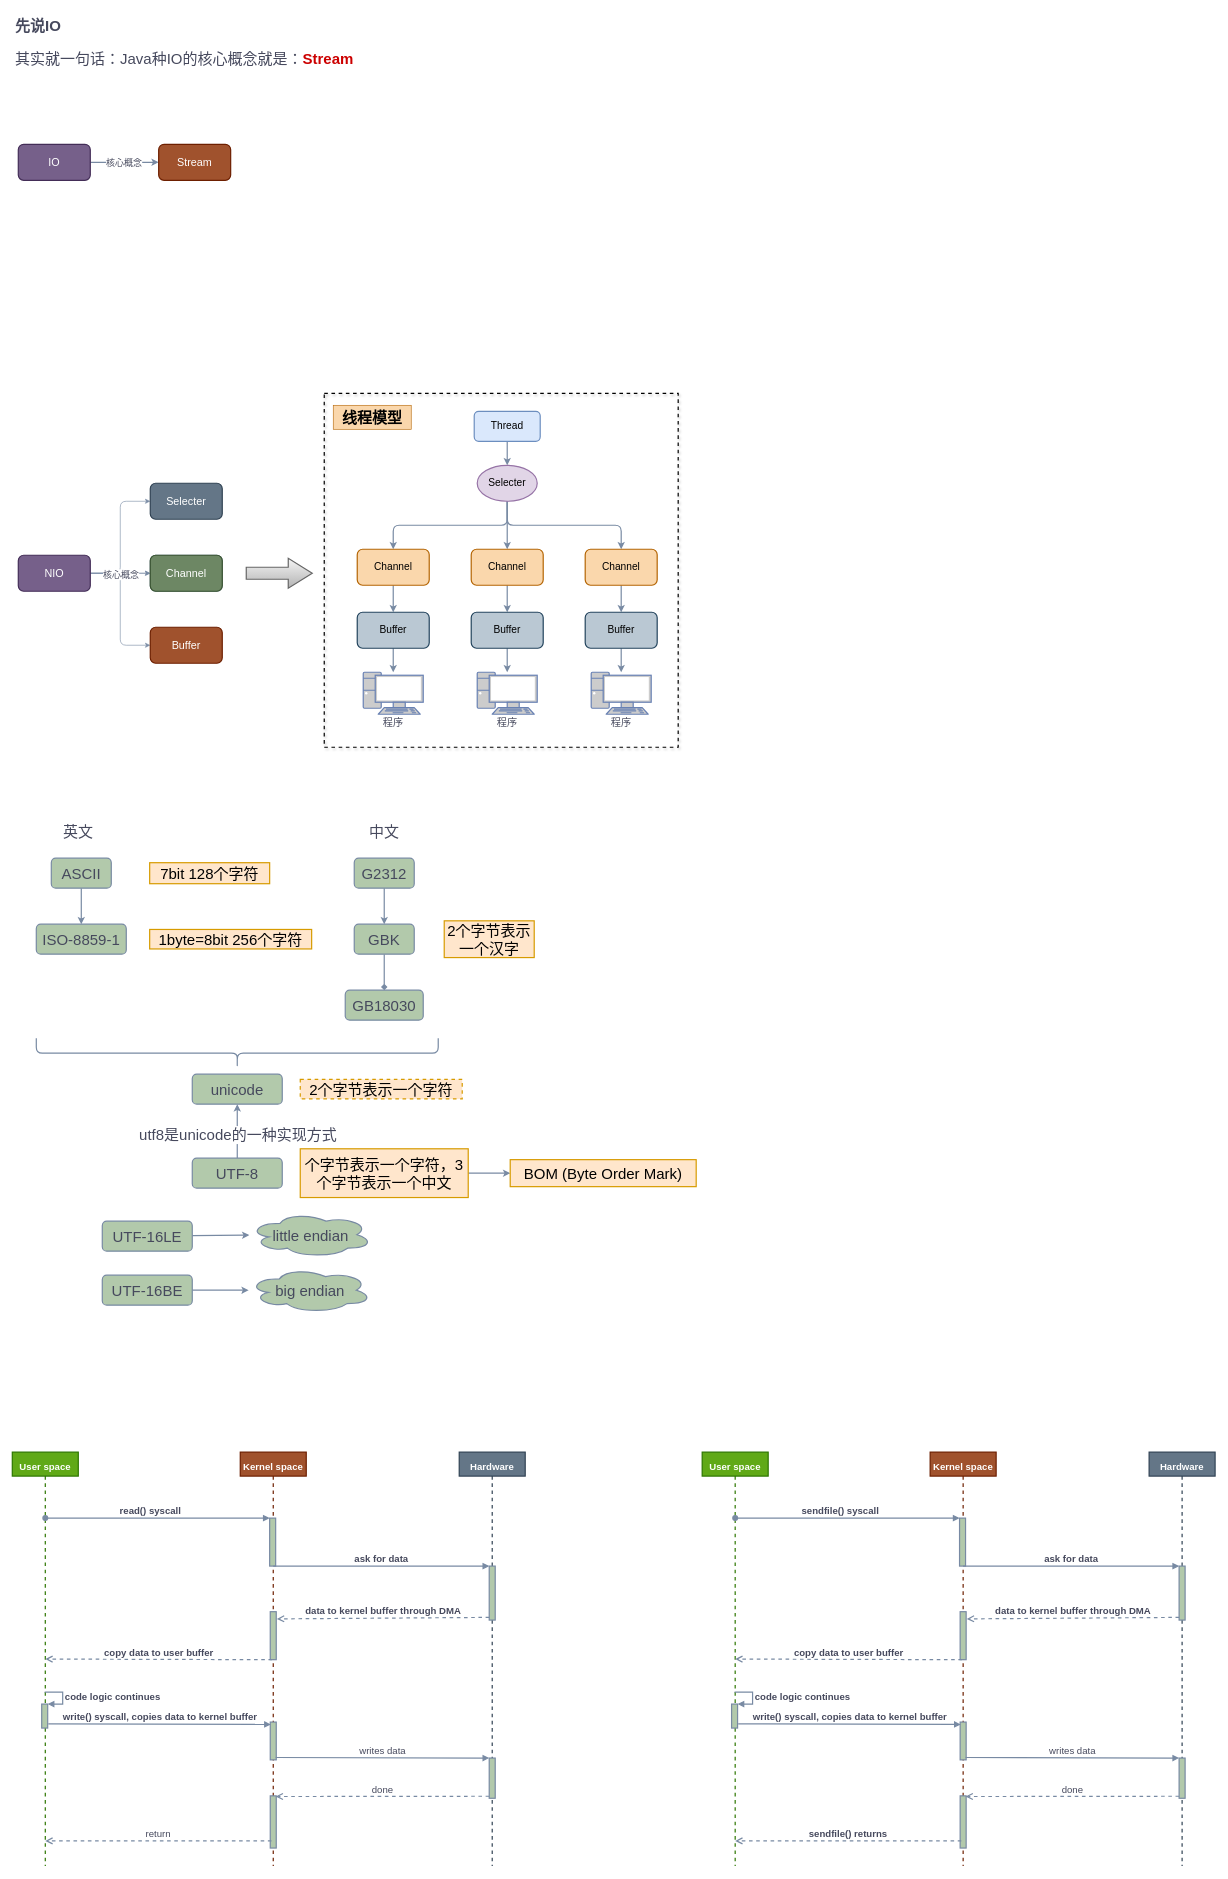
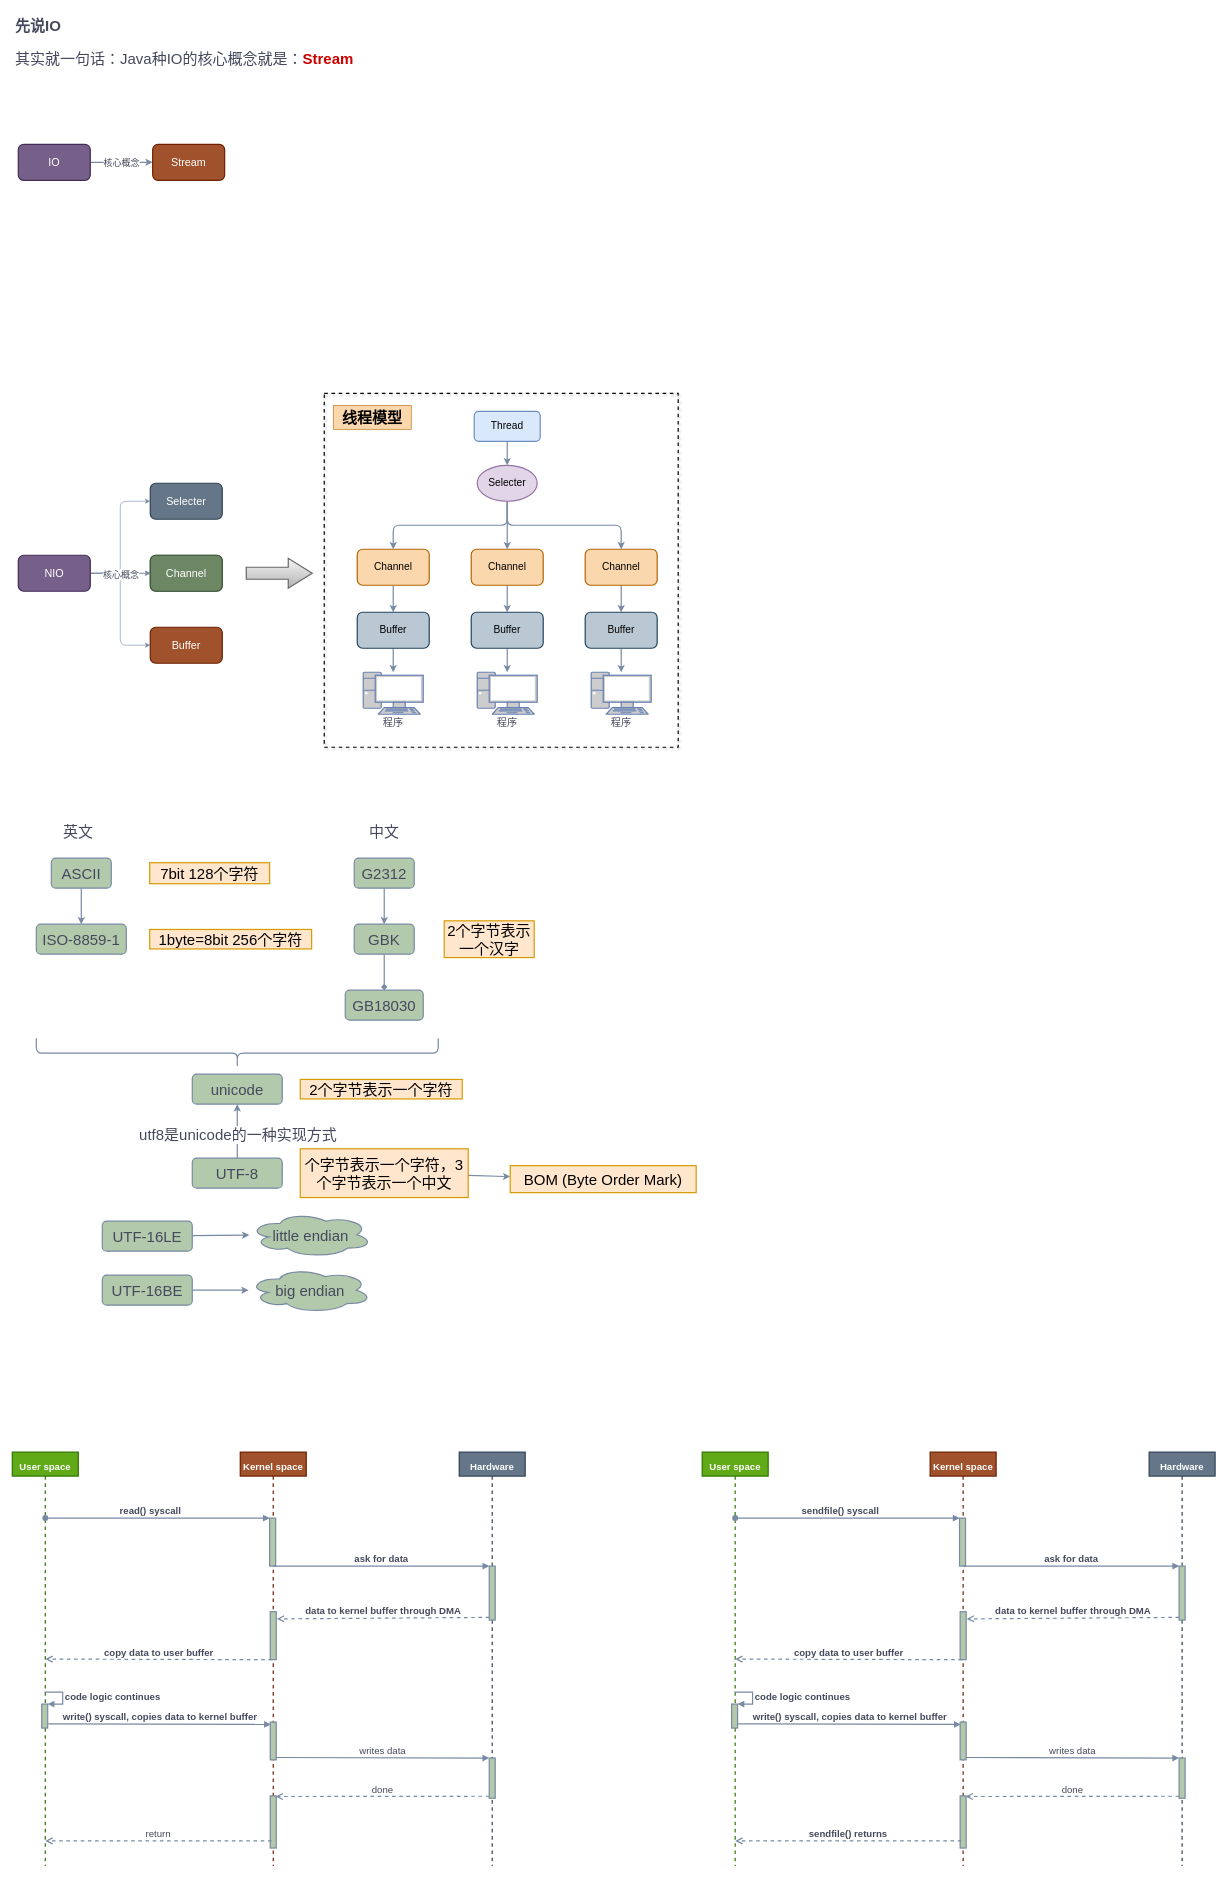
- <mxCell id="40" value="Stream" style="rounded=1;whiteSpace=wrap;html=1;shadow=0;glass=0;sketch=0;fontSize=18;strokeColor=#6D1F00;strokeWidth=2;fillColor=#a0522d;fontStyle=0;fontColor=#ffffff;" vertex="1" parent="1"><mxGeometry x="264" y="240" width="120" height="60" as="geometry" /></mxCell>
+ <mxCell id="40" value="Stream" style="rounded=1;whiteSpace=wrap;html=1;shadow=0;glass=0;sketch=0;fontSize=18;strokeColor=#6D1F00;strokeWidth=2;fillColor=#a0522d;fontStyle=0;fontColor=#ffffff;" vertex="1" parent="1"><mxGeometry x="254" y="240" width="120" height="60" as="geometry" /></mxCell>
- <mxCell id="59" value="2个字节表示一个字符" style="rounded=0;whiteSpace=wrap;html=1;shadow=0;sketch=0;fontSize=25;strokeColor=#d79b00;strokeWidth=2;fillColor=#ffe6cc;dashed=1;" vertex="1" parent="1"><mxGeometry x="500" y="1798.75" width="270" height="32.5" as="geometry" /></mxCell>
+ <mxCell id="59" value="2个字节表示一个字符" style="rounded=0;whiteSpace=wrap;html=1;shadow=0;sketch=0;fontSize=25;strokeColor=#d79b00;strokeWidth=2;fillColor=#ffe6cc;" vertex="1" parent="1"><mxGeometry x="500" y="1798.75" width="270" height="32.5" as="geometry" /></mxCell>
- <mxCell id="71" value="BOM (Byte Order Mark)" style="whiteSpace=wrap;html=1;fontSize=25;fillColor=#ffe6cc;strokeColor=#d79b00;rounded=0;shadow=0;sketch=0;strokeWidth=2;" vertex="1" parent="1"><mxGeometry x="850" y="1932.5" width="310" height="44.99" as="geometry" /></mxCell>
+ <mxCell id="71" value="BOM (Byte Order Mark)" style="whiteSpace=wrap;html=1;fontSize=25;fillColor=#ffe6cc;strokeColor=#d79b00;rounded=0;shadow=0;sketch=0;strokeWidth=2;" vertex="1" parent="1"><mxGeometry x="850" y="1942.5" width="310" height="44.99" as="geometry" /></mxCell>
